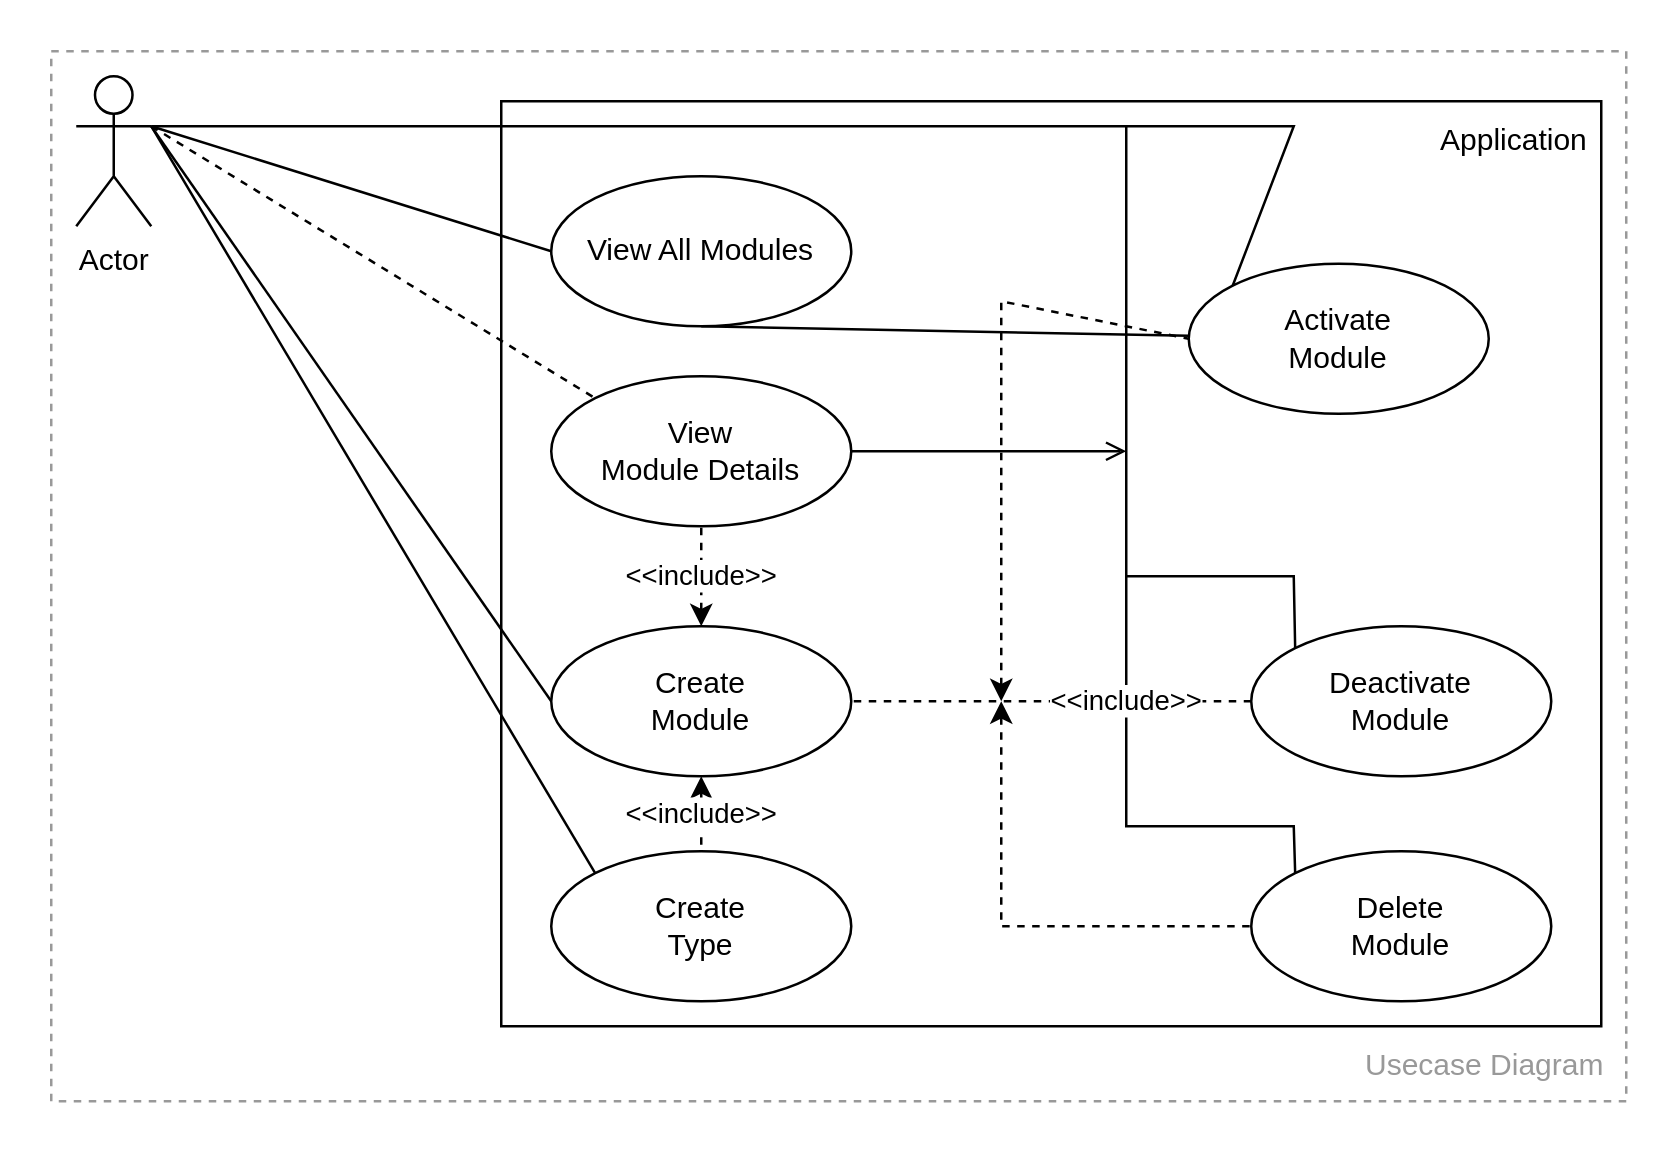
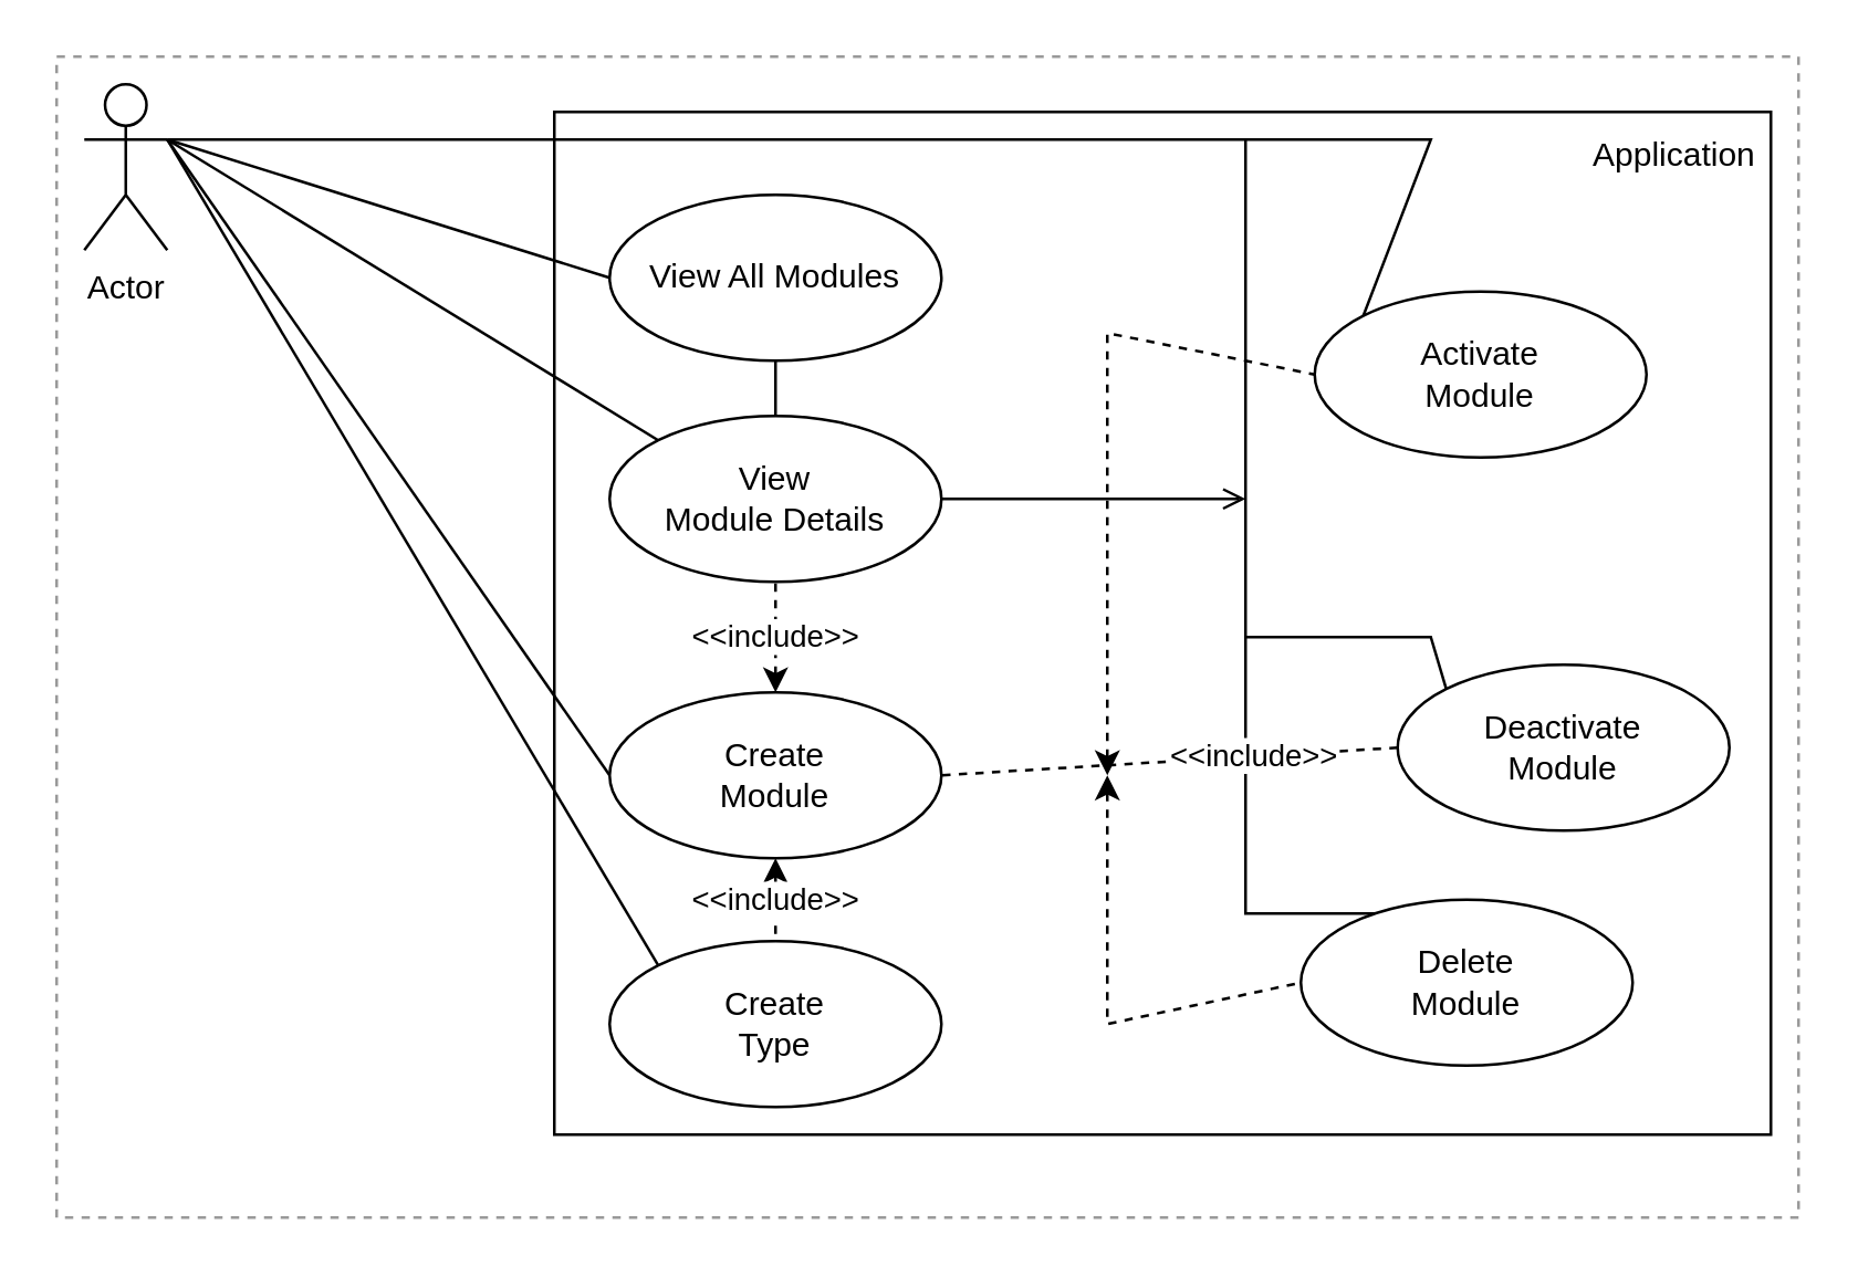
- <mxCell id="18" style="edgeStyle=none;html=1;exitX=1;exitY=0.333;exitDx=0;exitDy=0;exitPerimeter=0;entryX=0;entryY=0;entryDx=0;entryDy=0;fontColor=#000000;endArrow=none;endFill=0;dashed=1;" edge="1" parent="1" source="21" target="8"><mxGeometry relative="1" as="geometry" /></mxCell>
+ <mxCell id="18" style="edgeStyle=none;html=1;exitX=1;exitY=0.333;exitDx=0;exitDy=0;exitPerimeter=0;entryX=0;entryY=0;entryDx=0;entryDy=0;fontColor=#000000;endArrow=none;endFill=0;" edge="1" parent="1" source="21" target="8"><mxGeometry relative="1" as="geometry" /></mxCell>
- <mxCell id="5" style="edgeStyle=none;rounded=0;html=1;exitX=0.5;exitY=1;exitDx=0;exitDy=0;fontColor=#000000;startArrow=none;startFill=0;endArrow=none;endFill=0;" edge="1" parent="1" source="6" target="9"><mxGeometry relative="1" as="geometry" /></mxCell>
+ <mxCell id="5" style="edgeStyle=none;rounded=0;html=1;exitX=0.5;exitY=1;exitDx=0;exitDy=0;entryX=0.5;entryY=0;entryDx=0;entryDy=0;fontColor=#000000;startArrow=none;startFill=0;endArrow=none;endFill=0;" edge="1" parent="1" source="6" target="8"><mxGeometry relative="1" as="geometry" /></mxCell>
- <mxCell id="11" value="Deactivate&lt;br&gt;Module" style="ellipse;whiteSpace=wrap;html=1;" vertex="1" parent="1"><mxGeometry x="500" y="250" width="120" height="60" as="geometry" /></mxCell>
+ <mxCell id="11" value="Deactivate&lt;br&gt;Module" style="ellipse;whiteSpace=wrap;html=1;" vertex="1" parent="1"><mxGeometry x="505" y="240" width="120" height="60" as="geometry" /></mxCell>
- <mxCell id="13" value="Delete&lt;br&gt;Module" style="ellipse;whiteSpace=wrap;html=1;" vertex="1" parent="1"><mxGeometry x="500" y="340" width="120" height="60" as="geometry" /></mxCell>
+ <mxCell id="13" value="Delete&lt;br&gt;Module" style="ellipse;whiteSpace=wrap;html=1;" vertex="1" parent="1"><mxGeometry x="470" y="325" width="120" height="60" as="geometry" /></mxCell>
- <mxCell id="4" value="Usecase Diagram" style="text;strokeColor=none;fillColor=none;align=left;verticalAlign=middle;spacingLeft=4;spacingRight=4;overflow=hidden;points=[[0,0.5],[1,0.5]];portConstraint=eastwest;rotatable=0;fontColor=#999999;" parent="1" vertex="1"><mxGeometry x="540" y="410" width="110" height="30" as="geometry" /></mxCell>
